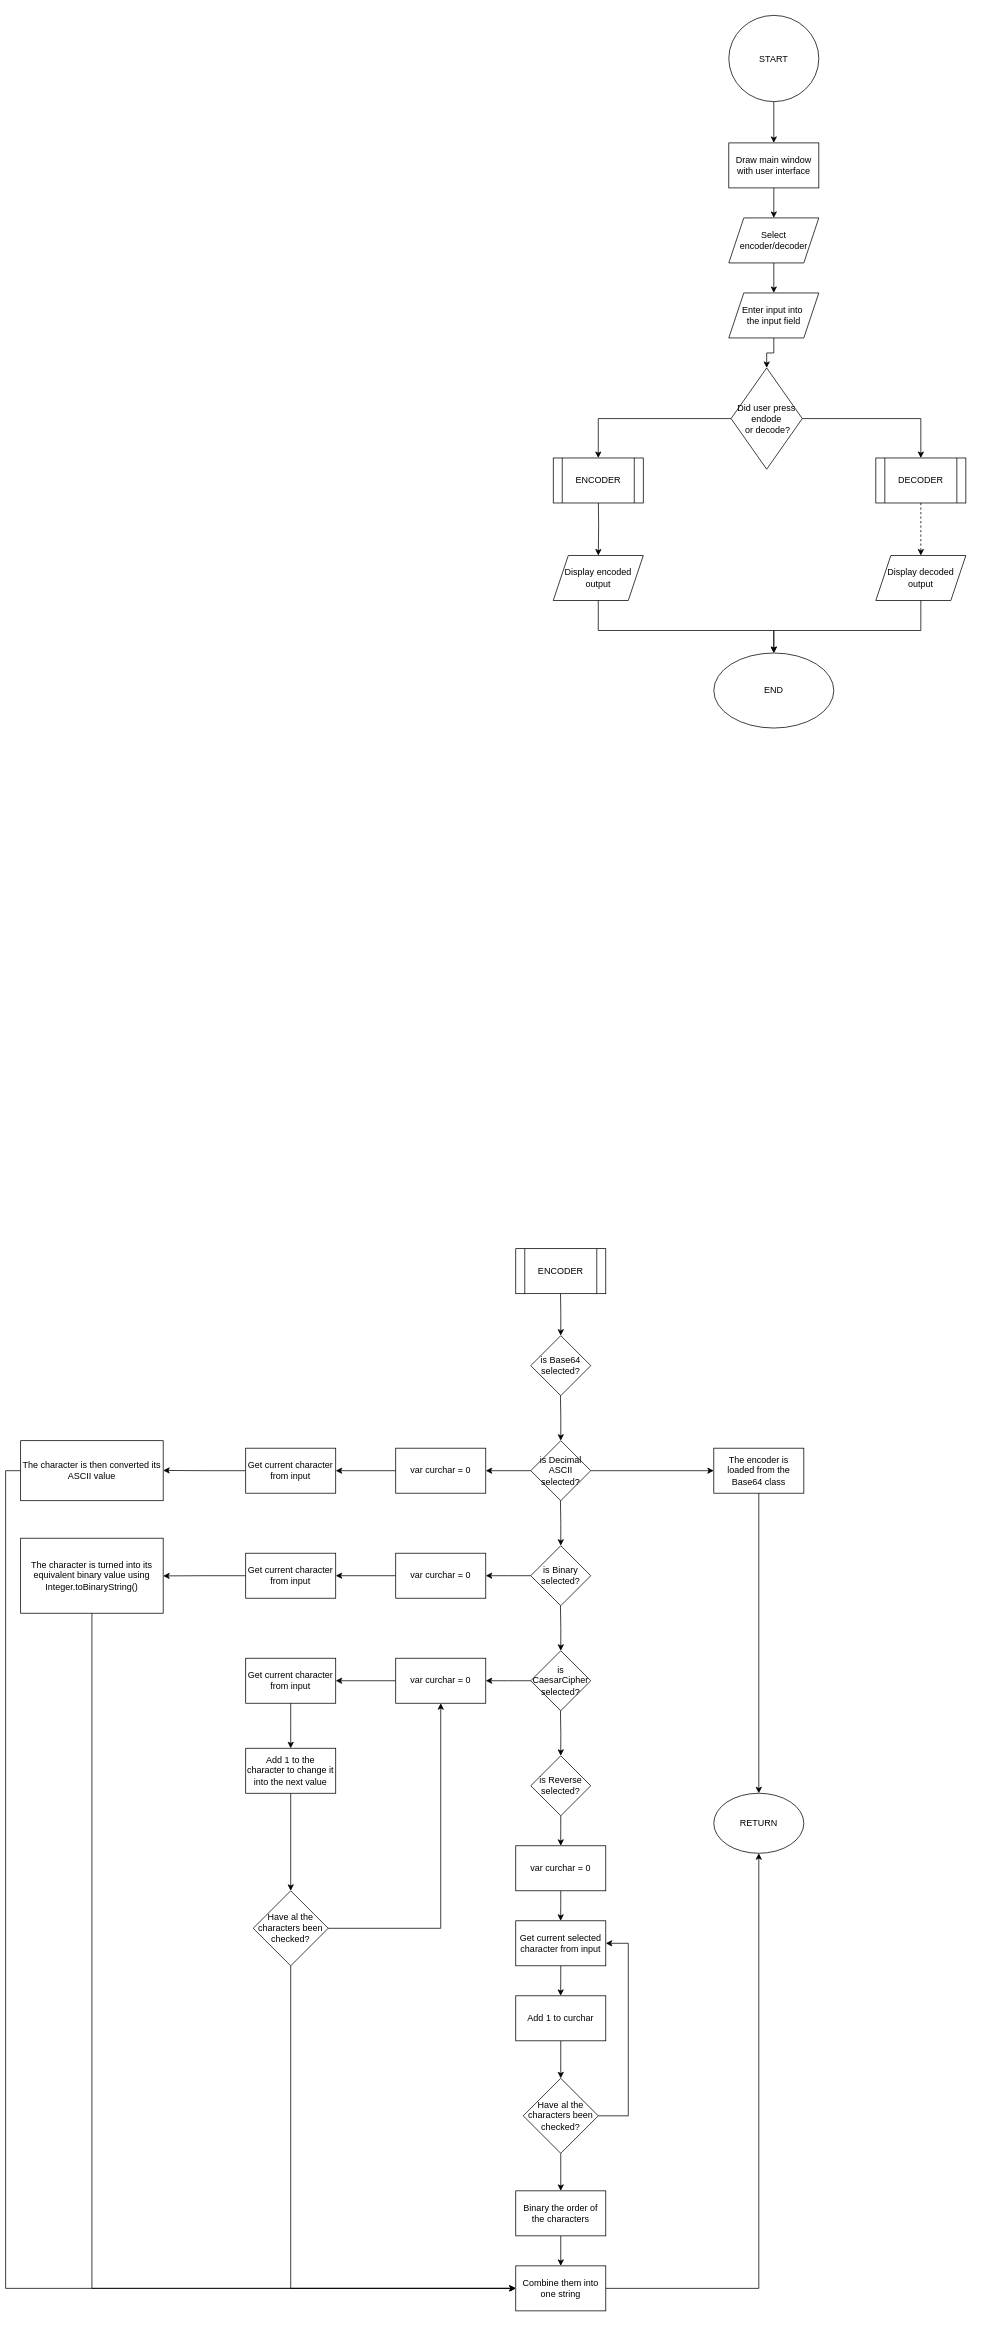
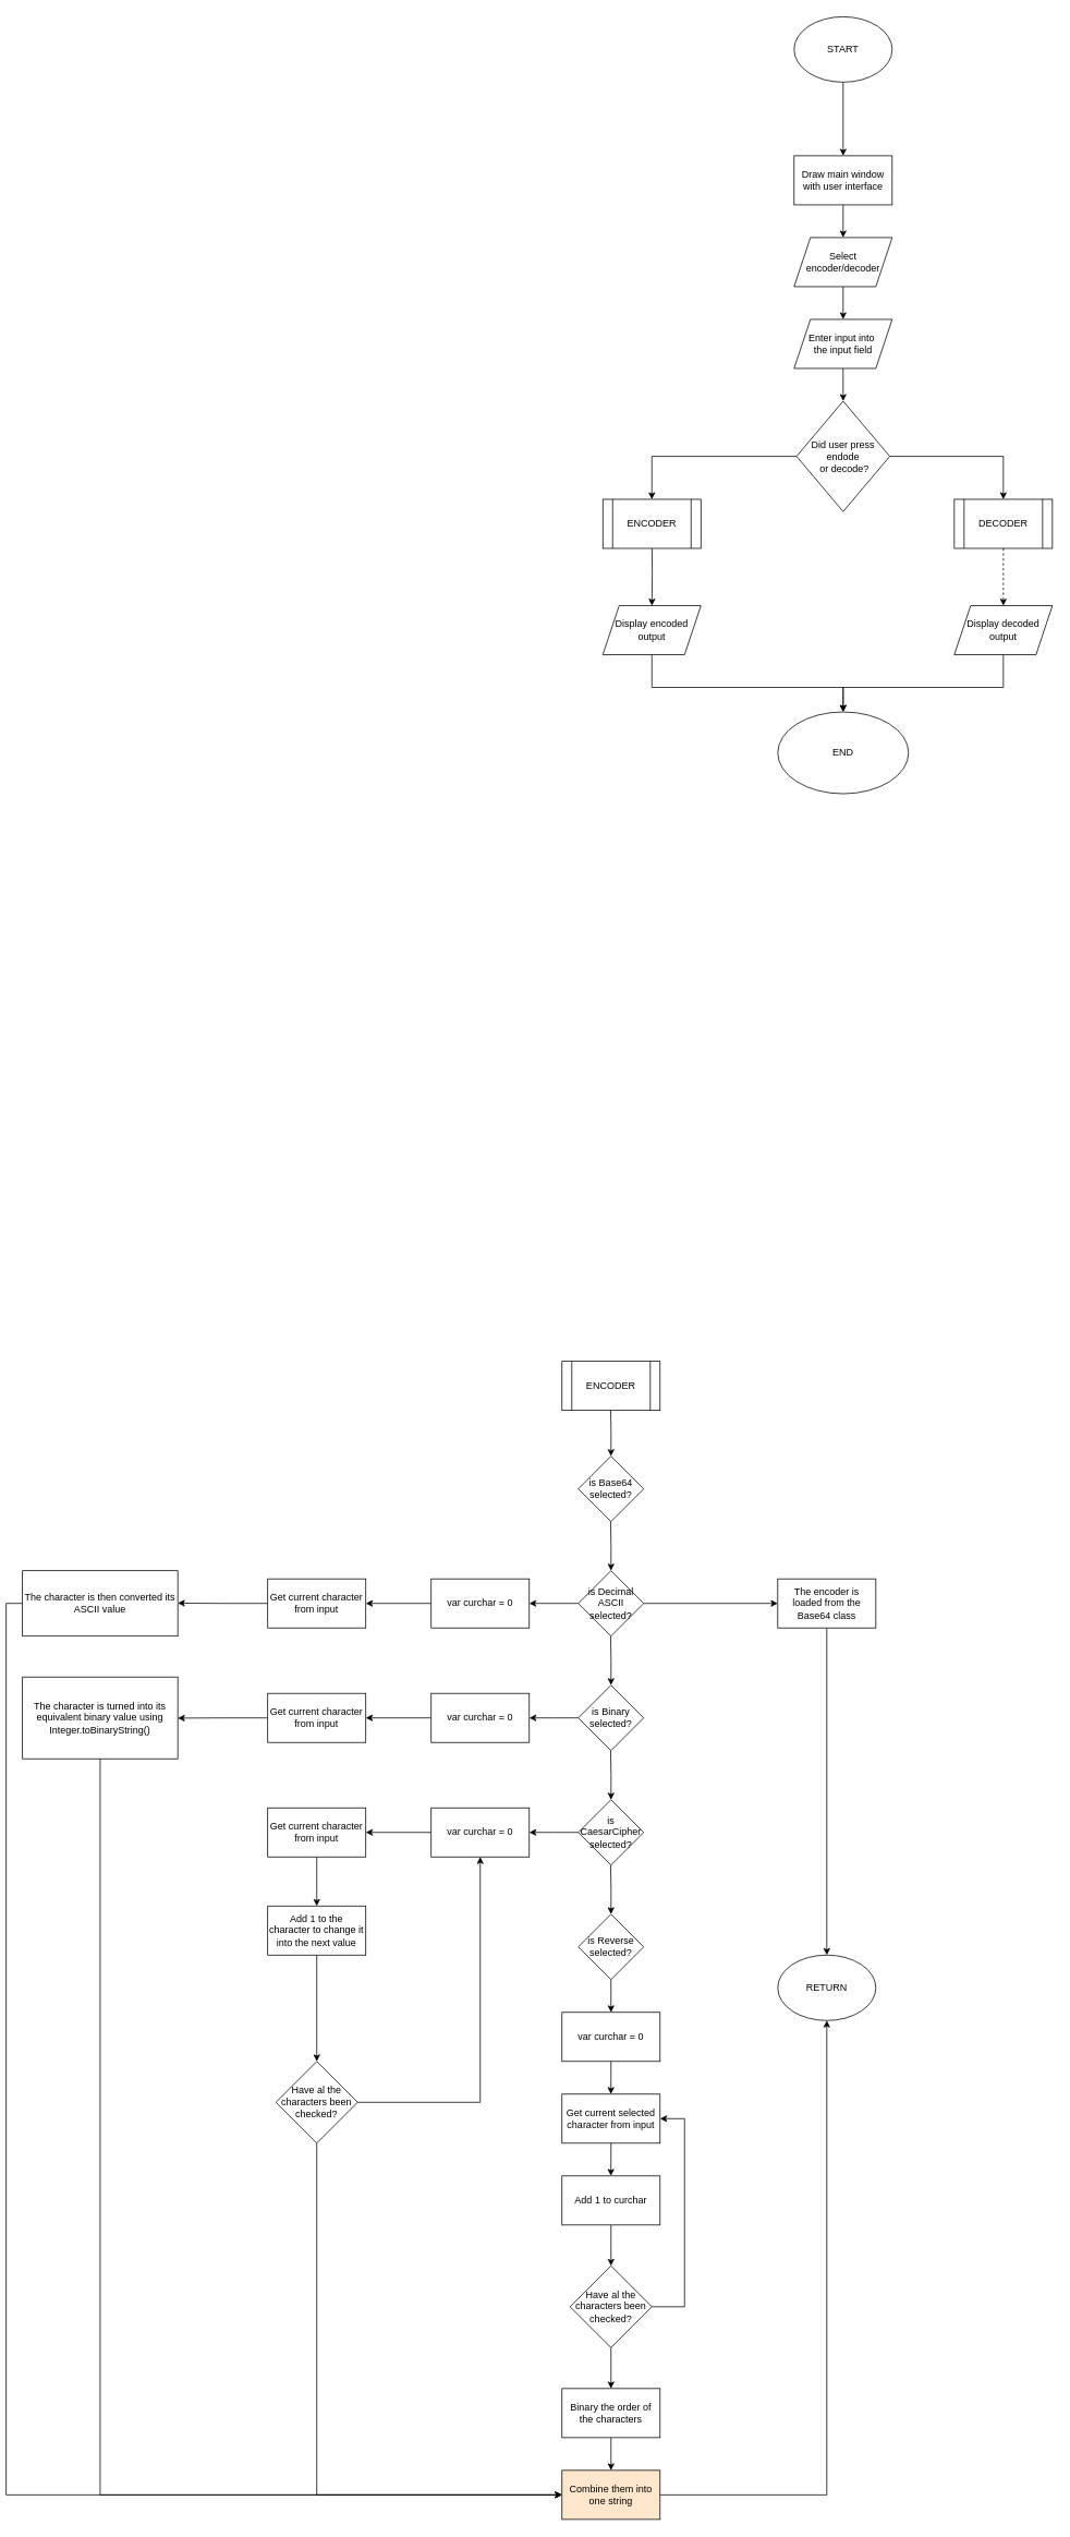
- <mxCell id="3" value="START" style="ellipse;whiteSpace=wrap;html=1;rounded=0;" parent="1" vertex="1"><mxGeometry x="964" y="20" width="120" height="115" as="geometry" /></mxCell>
+ <mxCell id="3" value="START" style="ellipse;whiteSpace=wrap;html=1;rounded=0;" parent="1" vertex="1"><mxGeometry x="964" y="20" width="120" height="80" as="geometry" /></mxCell>
- <mxCell id="11" value="&lt;div&gt;Did user press endode&lt;/div&gt;&lt;div&gt;&amp;nbsp;or decode?&lt;/div&gt;" style="rhombus;whiteSpace=wrap;html=1;rounded=0;" parent="1" vertex="1"><mxGeometry x="967" y="490" width="95" height="135" as="geometry" /></mxCell>
+ <mxCell id="11" value="&lt;div&gt;Did user press endode&lt;/div&gt;&lt;div&gt;&amp;nbsp;or decode?&lt;/div&gt;" style="rhombus;whiteSpace=wrap;html=1;rounded=0;" parent="1" vertex="1"><mxGeometry x="967" y="490" width="114" height="135" as="geometry" /></mxCell>
- <mxCell id="49" value="Combine them into one string" style="whiteSpace=wrap;html=1;rounded=0;" parent="1" vertex="1"><mxGeometry x="680" y="3020" width="120" height="60" as="geometry" /></mxCell>
+ <mxCell id="49" value="Combine them into one string" style="whiteSpace=wrap;html=1;rounded=0;fillColor=#ffe6cc;" parent="1" vertex="1"><mxGeometry x="680" y="3020" width="120" height="60" as="geometry" /></mxCell>
